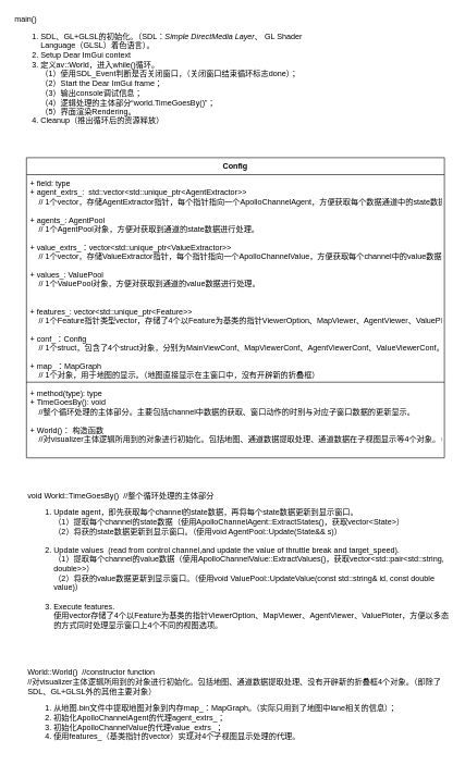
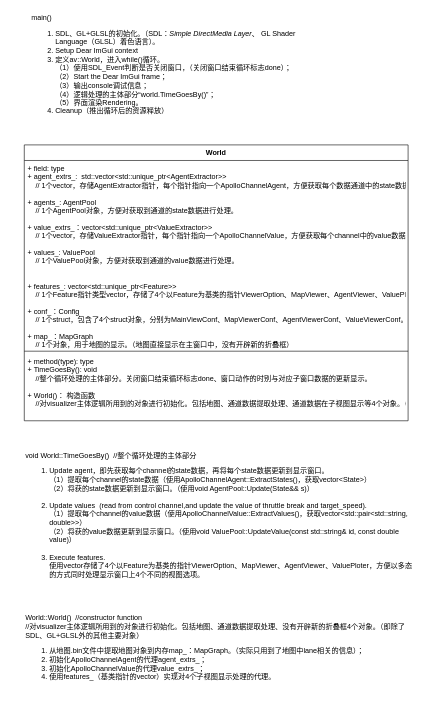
- <mxCell id="2" value="&lt;div&gt;main()&lt;br&gt;&lt;/div&gt;&lt;ol&gt;&lt;li&gt;SDL、GL+GLSL的初始化。（SDL：&lt;span&gt;&lt;em class=&quot;qkunPe&quot;&gt;Simple DirectMedia Layer&lt;/em&gt;&lt;/span&gt;、 GL Shader Language（GLSL）着色语言）。&lt;/li&gt;&lt;li&gt;Setup Dear ImGui context&lt;/li&gt;&lt;li&gt;定义av::World，进入while()循环。&lt;br&gt;（1）使用SDL_Event判断是否关闭窗口，（关闭窗口结束循环标志done）；&lt;br&gt;（2）Start the Dear ImGui frame；&lt;br&gt;（3）输出console调试信息；&lt;br&gt;（4）逻辑处理的主体部分“world.TimeGoesBy()”；&lt;br&gt;（5）界面渲染Rendering。&lt;/li&gt;&lt;li&gt;Cleanup（推出循环后的资源释放）&lt;br&gt;&lt;/li&gt;&lt;/ol&gt;" style="text;strokeColor=none;fillColor=none;html=1;whiteSpace=wrap;verticalAlign=middle;overflow=hidden;" parent="1" vertex="1"><mxGeometry x="20" y="20" width="490" height="180" as="geometry" /></mxCell>
+ <mxCell id="2" value="&lt;div&gt;main()&lt;br&gt;&lt;/div&gt;&lt;ol&gt;&lt;li&gt;SDL、GL+GLSL的初始化。（SDL：&lt;span&gt;&lt;em class=&quot;qkunPe&quot;&gt;Simple DirectMedia Layer&lt;/em&gt;&lt;/span&gt;、 GL Shader Language（GLSL）着色语言）。&lt;/li&gt;&lt;li&gt;Setup Dear ImGui context&lt;/li&gt;&lt;li&gt;定义av::World，进入while()循环。&lt;br&gt;（1）使用SDL_Event判断是否关闭窗口，（关闭窗口结束循环标志done）；&lt;br&gt;（2）Start the Dear ImGui frame；&lt;br&gt;（3）输出console调试信息；&lt;br&gt;（4）逻辑处理的主体部分“world.TimeGoesBy()”；&lt;br&gt;（5）界面渲染Rendering。&lt;/li&gt;&lt;li&gt;Cleanup（推出循环后的资源释放）&lt;br&gt;&lt;/li&gt;&lt;/ol&gt;" style="text;strokeColor=none;fillColor=none;html=1;whiteSpace=wrap;verticalAlign=middle;overflow=hidden;" parent="1" vertex="1"><mxGeometry x="50" y="20" width="490" height="180" as="geometry" /></mxCell>
- <mxCell id="3" value="Config" style="swimlane;fontStyle=1;align=center;verticalAlign=top;childLayout=stackLayout;horizontal=1;startSize=26;horizontalStack=0;resizeParent=1;resizeParentMax=0;resizeLast=0;collapsible=1;marginBottom=0;" parent="1" vertex="1"><mxGeometry x="40" y="241" width="640" height="460" as="geometry" /></mxCell>
+ <mxCell id="3" value="World" style="swimlane;fontStyle=1;align=center;verticalAlign=top;childLayout=stackLayout;horizontal=1;startSize=26;horizontalStack=0;resizeParent=1;resizeParentMax=0;resizeLast=0;collapsible=1;marginBottom=0;" parent="1" vertex="1"><mxGeometry x="40" y="241" width="640" height="460" as="geometry" /></mxCell>
- <mxCell id="6" value="+ method(type): type&#10;+ TimeGoesBy(): void&#10;    //整个循环处理的主体部分。主要包括channel中数据的获取、窗口动作的时别与对应子窗口数据的更新显示。&#10;&#10;+ World()： 构造函数&#10;    //对visualizer主体逻辑所用到的对象进行初始化。包括地图、通道数据提取处理、通道数据在子视图显示等4个对象。（即除了SDL、GL+GLSL外的其他主要对象）&#10;&#10;" style="text;strokeColor=none;fillColor=none;align=left;verticalAlign=top;spacingLeft=4;spacingRight=4;overflow=hidden;rotatable=0;points=[[0,0.5],[1,0.5]];portConstraint=eastwest;" parent="3" vertex="1"><mxGeometry y="348" width="640" height="112" as="geometry" /></mxCell>
+ <mxCell id="6" value="+ method(type): type&#10;+ TimeGoesBy(): void&#10;    //整个循环处理的主体部分。关闭窗口结束循环标志done、窗口动作的时别与对应子窗口数据的更新显示。&#10;&#10;+ World()： 构造函数&#10;    //对visualizer主体逻辑所用到的对象进行初始化。包括地图、通道数据提取处理、通道数据在子视图显示等4个对象。（即除了SDL、GL+GLSL外的其他主要对象）&#10;&#10;" style="text;strokeColor=none;fillColor=none;align=left;verticalAlign=top;spacingLeft=4;spacingRight=4;overflow=hidden;rotatable=0;points=[[0,0.5],[1,0.5]];portConstraint=eastwest;" parent="3" vertex="1"><mxGeometry y="348" width="640" height="112" as="geometry" /></mxCell>
